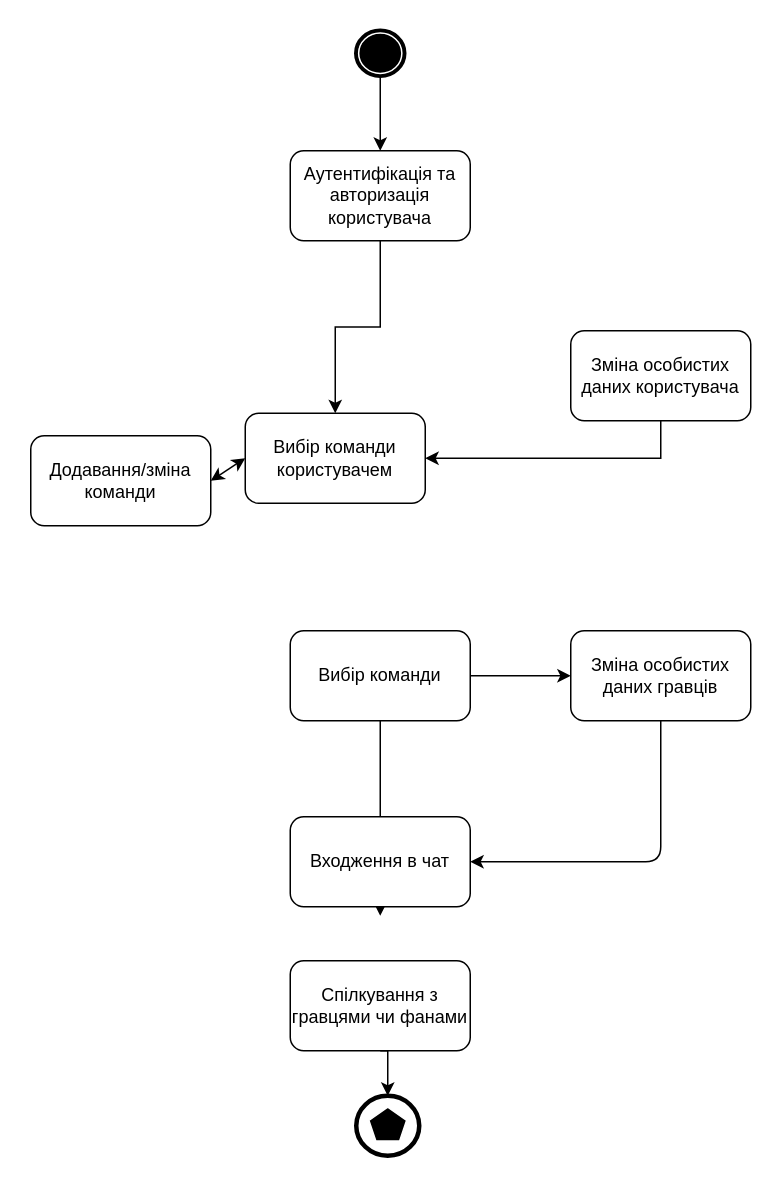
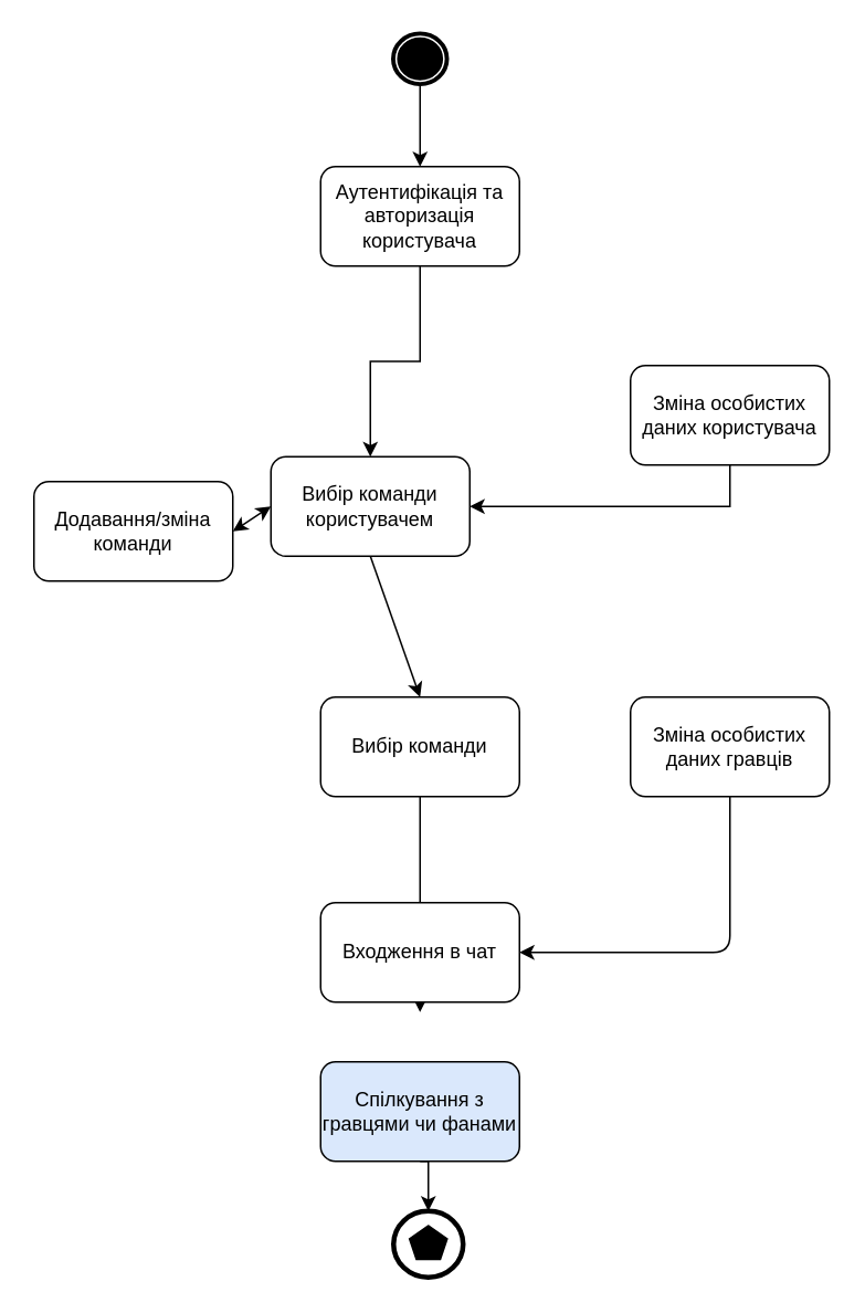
+ <mxCell id="20" value="" style="endArrow=classic;html=1;exitX=0.5;exitY=1;exitDx=0;exitDy=0;entryX=0.5;entryY=0;entryDx=0;entryDy=0;" edge="1" parent="1" source="6" target="10"><mxGeometry width="50" height="50" relative="1" as="geometry"><mxPoint x="330" y="400" as="sourcePoint" /><mxPoint x="380" y="350" as="targetPoint" /></mxGeometry></mxCell>
- <mxCell id="18" value="" style="endArrow=classic;html=1;entryX=0;entryY=0.5;entryDx=0;entryDy=0;exitX=1;exitY=0.5;exitDx=0;exitDy=0;" edge="1" parent="1" source="10" target="17"><mxGeometry width="50" height="50" relative="1" as="geometry"><mxPoint x="320" y="540" as="sourcePoint" /><mxPoint x="370" y="520" as="targetPoint" /></mxGeometry></mxCell>
- <mxCell id="12" value="Спілкування з гравцями чи фанами" style="rounded=1;whiteSpace=wrap;html=1;" parent="1" vertex="1"><mxGeometry x="193" y="640" width="120" height="60" as="geometry" /></mxCell>
+ <mxCell id="12" value="Спілкування з гравцями чи фанами" style="rounded=1;whiteSpace=wrap;html=1;fillColor=#dae8fc;" parent="1" vertex="1"><mxGeometry x="193" y="640" width="120" height="60" as="geometry" /></mxCell>
